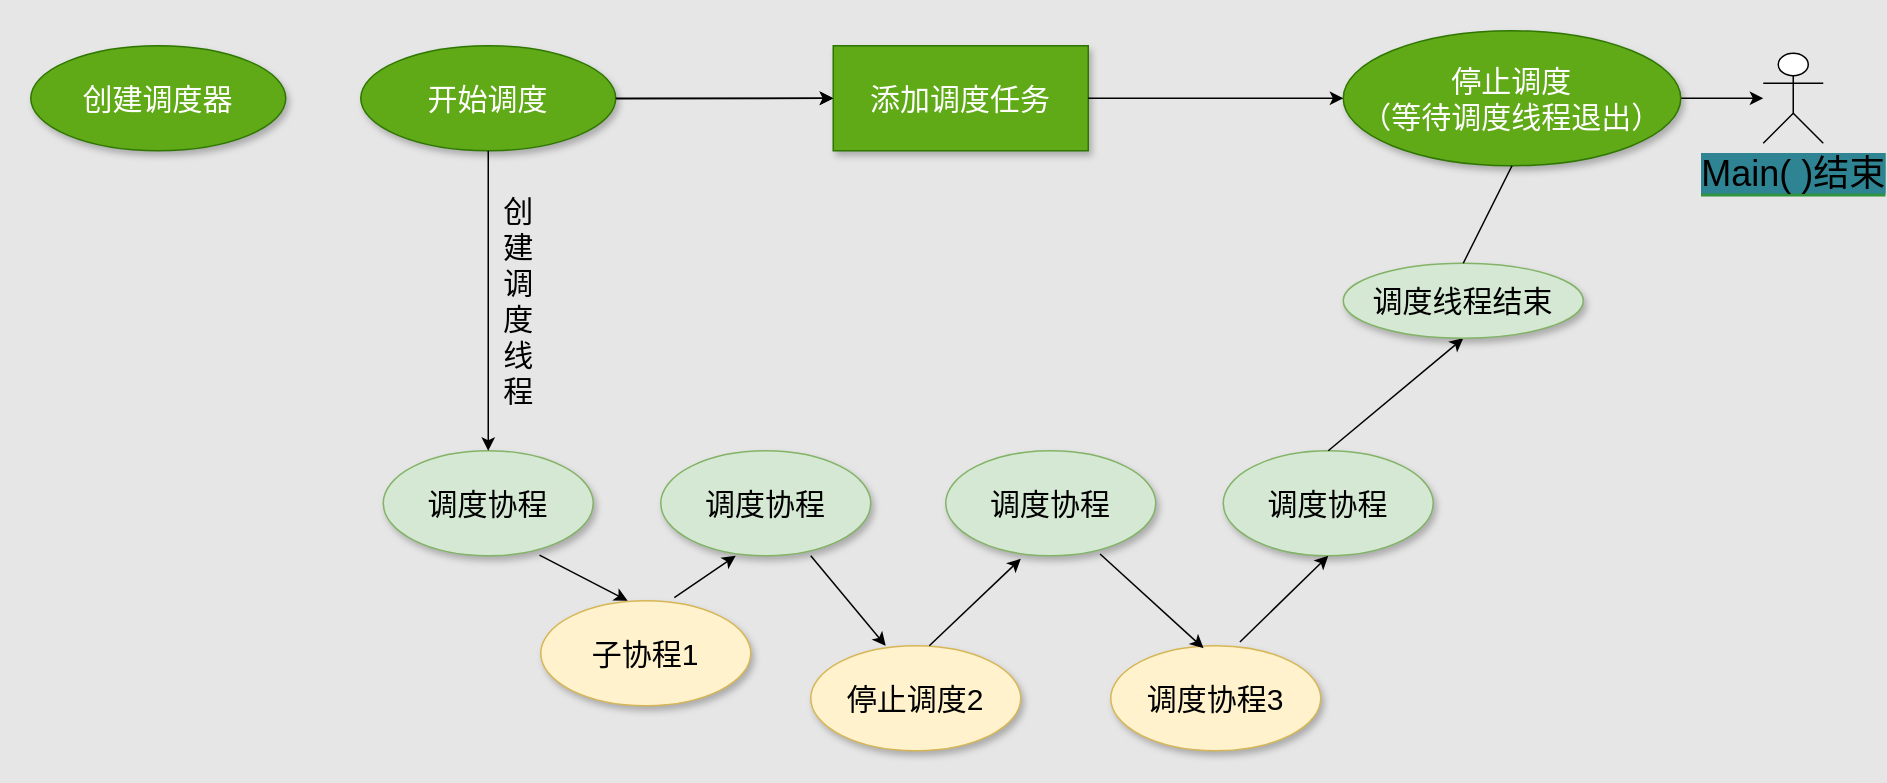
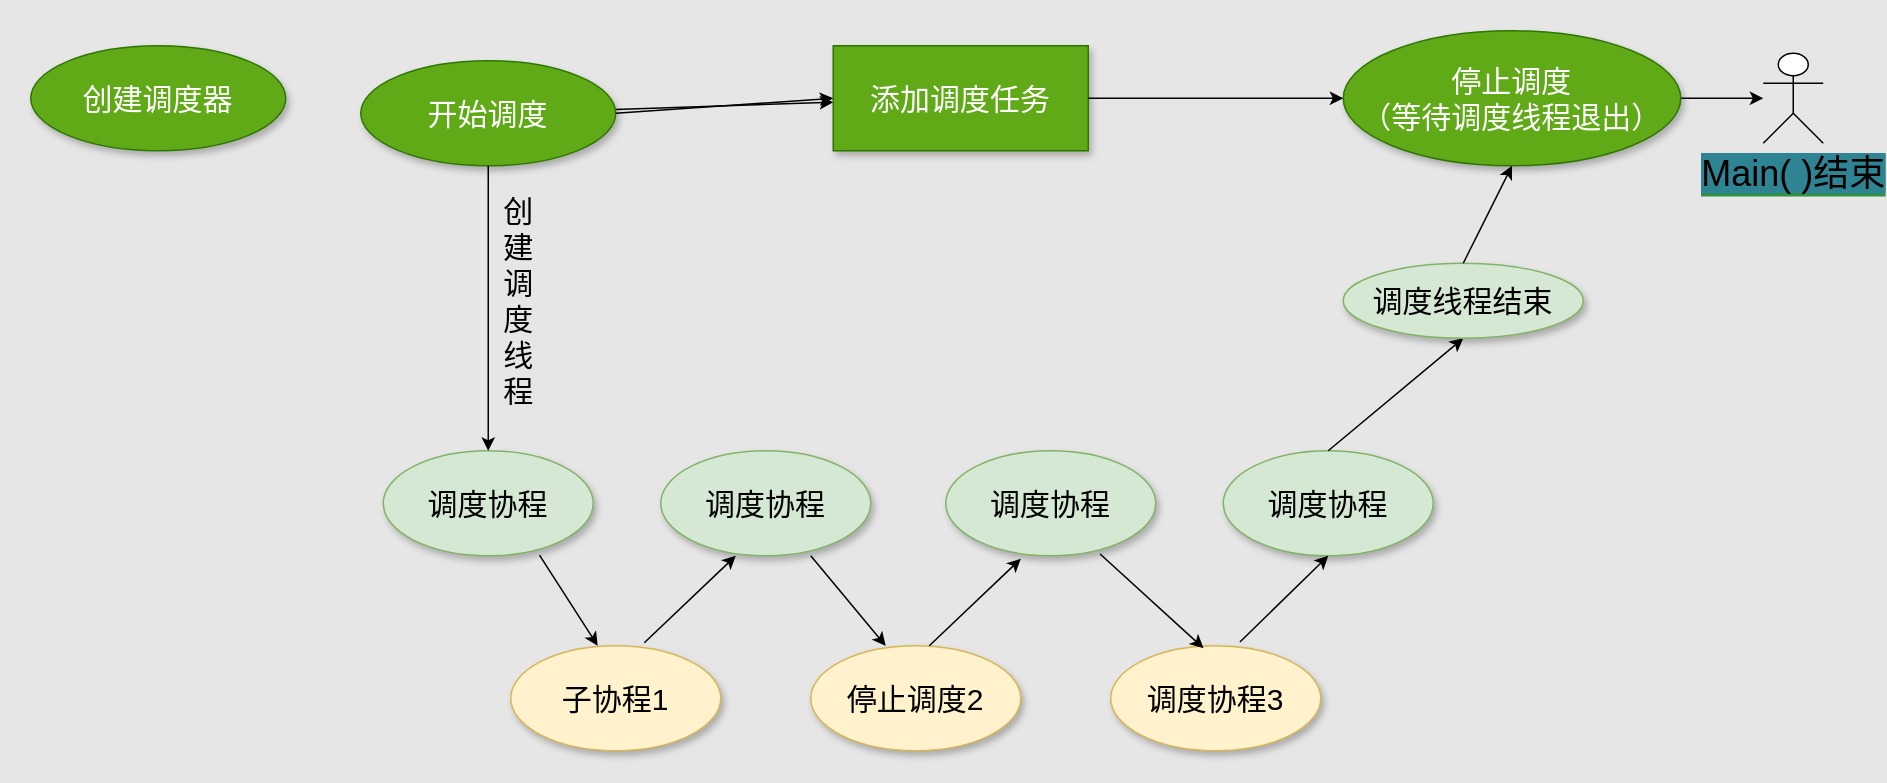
- <mxCell id="18" value="&lt;font style=&quot;font-size: 20px;&quot;&gt;开始调度&lt;/font&gt;" style="ellipse;whiteSpace=wrap;html=1;fillColor=#60a917;strokeColor=#2D7600;shadow=1;fontColor=#ffffff;" vertex="1" parent="1"><mxGeometry x="240" y="30" width="170" height="70" as="geometry" /></mxCell>
+ <mxCell id="18" value="&lt;font style=&quot;font-size: 20px;&quot;&gt;开始调度&lt;/font&gt;" style="ellipse;whiteSpace=wrap;html=1;fillColor=#60a917;strokeColor=#2D7600;shadow=1;fontColor=#ffffff;" vertex="1" parent="1"><mxGeometry x="240" y="40" width="170" height="70" as="geometry" /></mxCell>
- <mxCell id="28" value="" style="endArrow=none;html=1;exitX=0.5;exitY=0;exitDx=0;exitDy=0;entryX=0.5;entryY=1;entryDx=0;entryDy=0;" edge="1" parent="1" source="27" target="21"><mxGeometry width="50" height="50" relative="1" as="geometry"><mxPoint x="895" y="310" as="sourcePoint" /><mxPoint x="985" y="270" as="targetPoint" /></mxGeometry></mxCell>
+ <mxCell id="28" value="" style="endArrow=classic;html=1;exitX=0.5;exitY=0;exitDx=0;exitDy=0;entryX=0.5;entryY=1;entryDx=0;entryDy=0;" edge="1" parent="1" source="27" target="21"><mxGeometry width="50" height="50" relative="1" as="geometry"><mxPoint x="895" y="310" as="sourcePoint" /><mxPoint x="985" y="270" as="targetPoint" /></mxGeometry></mxCell>
- <mxCell id="5" value="&lt;font face=&quot;Helvetica&quot; style=&quot;font-size: 20px;&quot;&gt;子协程1&lt;/font&gt;" style="ellipse;whiteSpace=wrap;html=1;fillColor=#fff2cc;strokeColor=#d6b656;shadow=1;fontSize=20;" parent="1" vertex="1"><mxGeometry x="360" y="400" width="140" height="70" as="geometry" /></mxCell>
+ <mxCell id="5" value="&lt;font face=&quot;Helvetica&quot; style=&quot;font-size: 20px;&quot;&gt;子协程1&lt;/font&gt;" style="ellipse;whiteSpace=wrap;html=1;fillColor=#fff2cc;strokeColor=#d6b656;shadow=1;fontSize=20;" parent="1" vertex="1"><mxGeometry x="340" y="430" width="140" height="70" as="geometry" /></mxCell>
